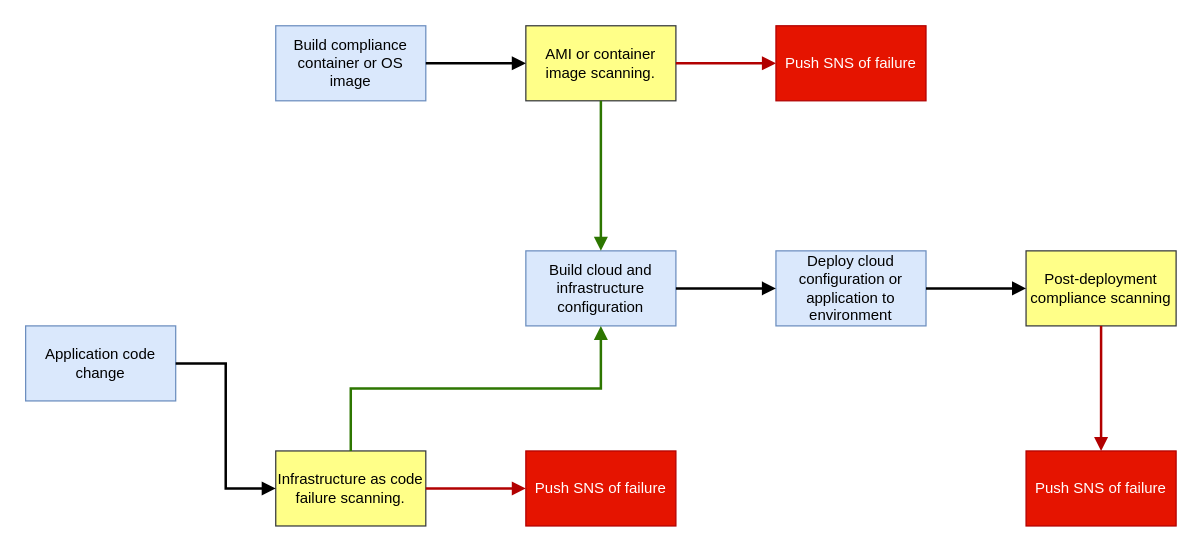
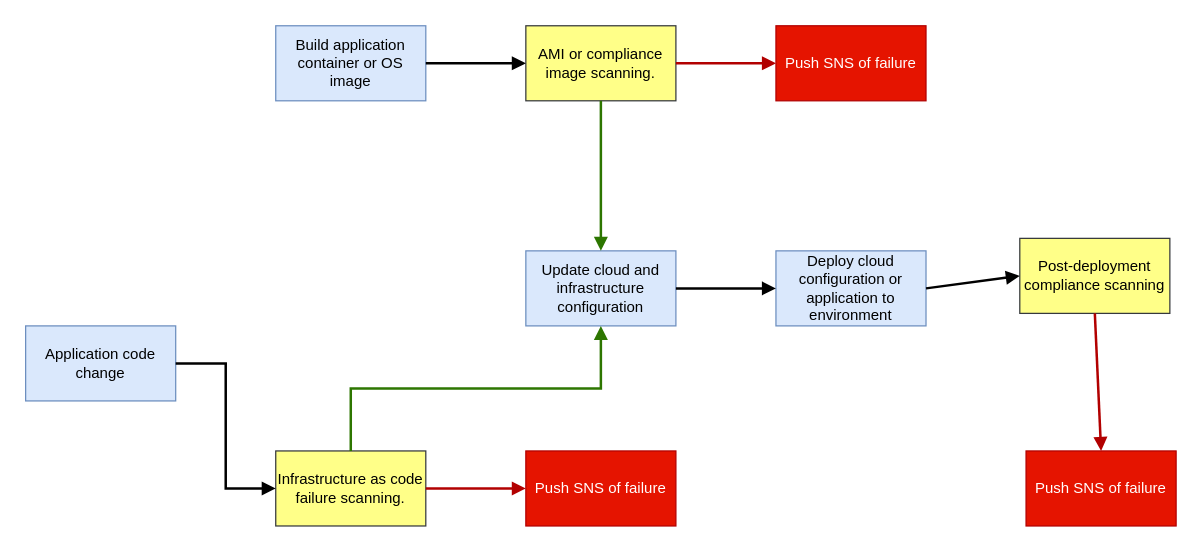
- <mxCell id="2" value="Build compliance container or OS image" style="rounded=0;whiteSpace=wrap;html=1;fillColor=#dae8fc;strokeColor=#6c8ebf;" vertex="1" parent="1"><mxGeometry x="220" y="20" width="120" height="60" as="geometry" /></mxCell>
+ <mxCell id="2" value="Build application container or OS image" style="rounded=0;whiteSpace=wrap;html=1;fillColor=#dae8fc;strokeColor=#6c8ebf;" vertex="1" parent="1"><mxGeometry x="220" y="20" width="120" height="60" as="geometry" /></mxCell>
- <mxCell id="3" value="AMI or container image scanning." style="rounded=0;whiteSpace=wrap;html=1;fillColor=#ffff88;strokeColor=#36393d;" vertex="1" parent="1"><mxGeometry x="420" y="20" width="120" height="60" as="geometry" /></mxCell>
+ <mxCell id="3" value="AMI or compliance image scanning." style="rounded=0;whiteSpace=wrap;html=1;fillColor=#ffff88;strokeColor=#36393d;" vertex="1" parent="1"><mxGeometry x="420" y="20" width="120" height="60" as="geometry" /></mxCell>
- <mxCell id="6" value="Build cloud and infrastructure configuration" style="rounded=0;whiteSpace=wrap;html=1;fillColor=#dae8fc;strokeColor=#6c8ebf;" vertex="1" parent="1"><mxGeometry x="420" y="200" width="120" height="60" as="geometry" /></mxCell>
+ <mxCell id="6" value="Update cloud and infrastructure configuration" style="rounded=0;whiteSpace=wrap;html=1;fillColor=#dae8fc;strokeColor=#6c8ebf;" vertex="1" parent="1"><mxGeometry x="420" y="200" width="120" height="60" as="geometry" /></mxCell>
- <mxCell id="10" value="Post-deployment compliance scanning" style="rounded=0;whiteSpace=wrap;html=1;fillColor=#ffff88;strokeColor=#36393d;" vertex="1" parent="1"><mxGeometry x="820" y="200" width="120" height="60" as="geometry" /></mxCell>
+ <mxCell id="10" value="Post-deployment compliance scanning" style="rounded=0;whiteSpace=wrap;html=1;fillColor=#ffff88;strokeColor=#36393d;" vertex="1" parent="1"><mxGeometry x="815" y="190" width="120" height="60" as="geometry" /></mxCell>
